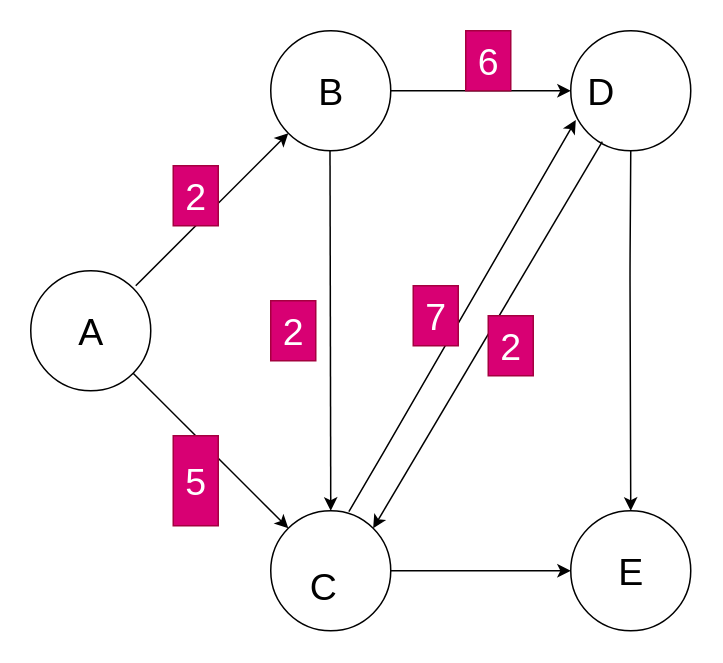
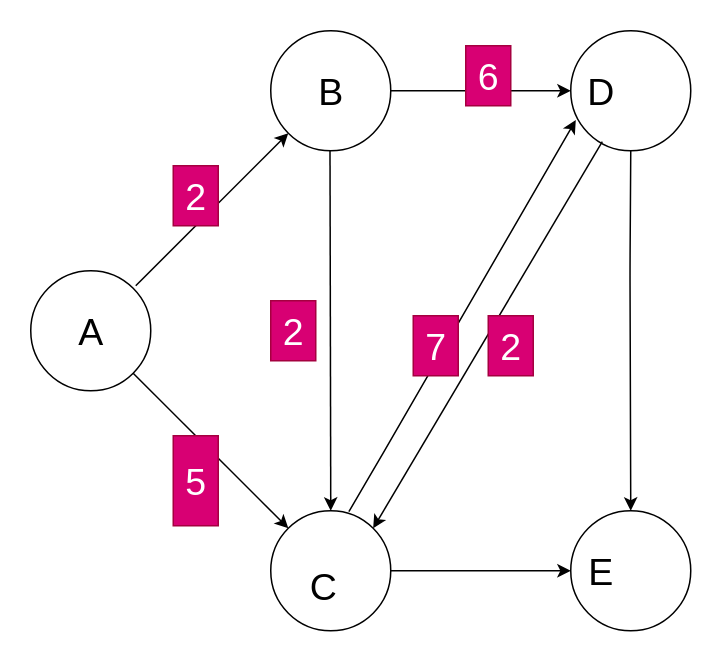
- <mxCell id="23" value="6" style="text;html=1;resizable=0;autosize=1;align=center;verticalAlign=middle;points=[];fillColor=#d80073;strokeColor=#A50040;rounded=0;fontSize=25;fontColor=#ffffff;" parent="1" vertex="1"><mxGeometry x="310" y="20" width="30" height="40" as="geometry" /></mxCell>
+ <mxCell id="23" value="6" style="text;html=1;resizable=0;autosize=1;align=center;verticalAlign=middle;points=[];fillColor=#d80073;strokeColor=#A50040;rounded=0;fontSize=25;fontColor=#ffffff;" parent="1" vertex="1"><mxGeometry x="310" y="30" width="30" height="40" as="geometry" /></mxCell>
- <mxCell id="24" value="7" style="text;html=1;resizable=0;autosize=1;align=center;verticalAlign=middle;points=[];fillColor=#d80073;strokeColor=#A50040;rounded=0;fontSize=25;fontColor=#ffffff;" parent="1" vertex="1"><mxGeometry x="275" y="190" width="30" height="40" as="geometry" /></mxCell>
+ <mxCell id="24" value="7" style="text;html=1;resizable=0;autosize=1;align=center;verticalAlign=middle;points=[];fillColor=#d80073;strokeColor=#A50040;rounded=0;fontSize=25;fontColor=#ffffff;" parent="1" vertex="1"><mxGeometry x="275" y="210" width="30" height="40" as="geometry" /></mxCell>
- <mxCell id="19" value="E" style="text;html=1;resizable=0;autosize=1;align=center;verticalAlign=middle;points=[];fillColor=none;strokeColor=none;rounded=0;fontSize=25;" parent="1" vertex="1"><mxGeometry x="405" y="360" width="30" height="40" as="geometry" /></mxCell>
+ <mxCell id="19" value="E" style="text;html=1;resizable=0;autosize=1;align=center;verticalAlign=middle;points=[];fillColor=none;strokeColor=none;rounded=0;fontSize=25;" parent="1" vertex="1"><mxGeometry x="385" y="360" width="30" height="40" as="geometry" /></mxCell>
